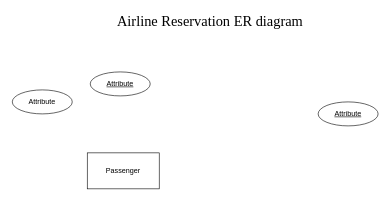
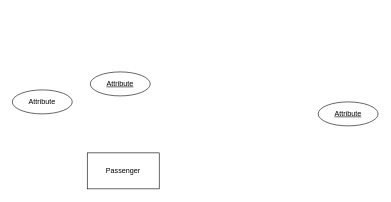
- <mxCell id="2" value="&lt;font face=&quot;Times New Roman&quot; style=&quot;font-size: 24px;&quot;&gt;Airline Reservation ER diagram&lt;/font&gt;" style="text;html=1;strokeColor=none;fillColor=none;align=center;verticalAlign=middle;whiteSpace=wrap;rounded=0;" vertex="1" parent="1"><mxGeometry x="180" y="20" width="340" height="30" as="geometry" /></mxCell>
